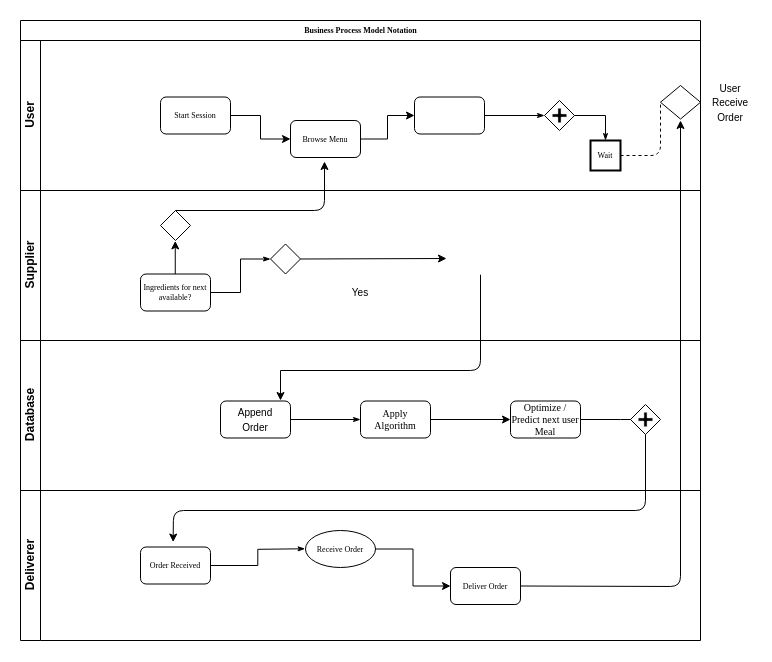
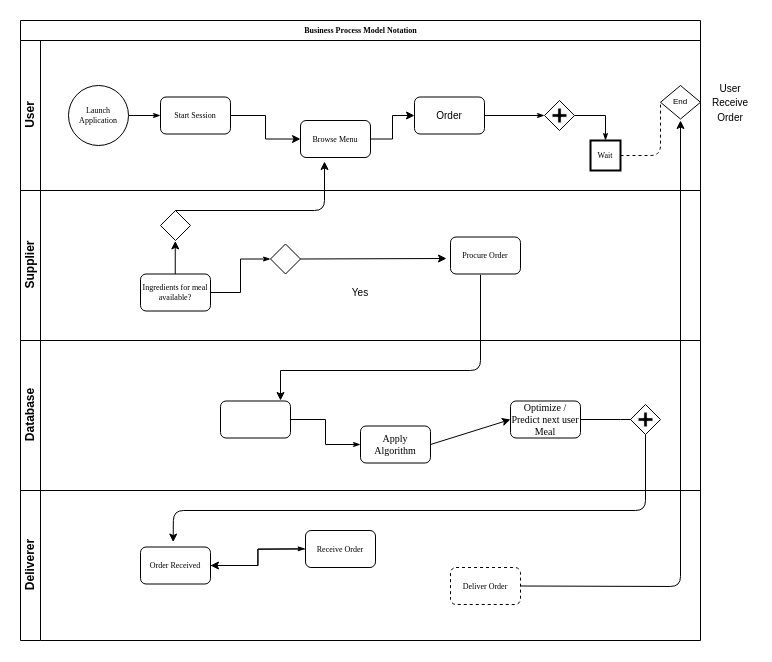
+ <mxCell id="18" value="&lt;font style=&quot;font-size: 8px&quot;&gt;End&lt;/font&gt;" style="text;html=1;strokeColor=none;fillColor=none;align=center;verticalAlign=middle;whiteSpace=wrap;rounded=0;" vertex="1" parent="3"><mxGeometry x="640" y="50.06" width="40" height="20" as="geometry" /></mxCell>
+ <mxCell id="5" value="Launch Application" style="ellipse;whiteSpace=wrap;html=1;rounded=0;shadow=0;labelBackgroundColor=none;strokeWidth=1;fontFamily=Verdana;fontSize=8;align=center;" parent="3" vertex="1"><mxGeometry x="48" y="45" width="60" height="60" as="geometry" /></mxCell>
+ <mxCell id="4" style="edgeStyle=orthogonalEdgeStyle;rounded=0;html=1;labelBackgroundColor=none;startArrow=none;startFill=0;startSize=5;endArrow=classicThin;endFill=1;endSize=5;jettySize=auto;orthogonalLoop=1;strokeWidth=1;fontFamily=Verdana;fontSize=8" parent="3" source="5" target="7" edge="1"><mxGeometry relative="1" as="geometry" /></mxCell>
+ <mxCell id="15" value="&lt;font style=&quot;font-size: 10px&quot;&gt;Order&lt;/font&gt;" style="text;html=1;strokeColor=none;fillColor=none;align=center;verticalAlign=middle;whiteSpace=wrap;rounded=0;" vertex="1" parent="3"><mxGeometry x="409" y="65" width="40" height="20" as="geometry" /></mxCell>
- <mxCell id="9" value="Browse Menu" style="rounded=1;whiteSpace=wrap;html=1;shadow=0;labelBackgroundColor=none;strokeWidth=1;fontFamily=Verdana;fontSize=8;align=center;" parent="3" vertex="1"><mxGeometry x="270" y="80.0" width="70" height="37" as="geometry" /></mxCell>
+ <mxCell id="9" value="Browse Menu" style="rounded=1;whiteSpace=wrap;html=1;shadow=0;labelBackgroundColor=none;strokeWidth=1;fontFamily=Verdana;fontSize=8;align=center;" parent="3" vertex="1"><mxGeometry x="280" y="80.0" width="70" height="37" as="geometry" /></mxCell>
+ <mxCell id="25" value="Procure Order" style="rounded=1;whiteSpace=wrap;html=1;shadow=0;labelBackgroundColor=none;strokeWidth=1;fontFamily=Verdana;fontSize=8;align=center;" vertex="1" parent="19"><mxGeometry x="430" y="46.5" width="70" height="37" as="geometry" /></mxCell>
- <mxCell id="21" value="Ingredients for next available?" style="rounded=1;whiteSpace=wrap;html=1;shadow=0;labelBackgroundColor=none;strokeWidth=1;fontFamily=Verdana;fontSize=8;align=center;" parent="19" vertex="1"><mxGeometry x="120" y="83.5" width="70" height="37" as="geometry" /></mxCell>
+ <mxCell id="21" value="Ingredients for meal available?" style="rounded=1;whiteSpace=wrap;html=1;shadow=0;labelBackgroundColor=none;strokeWidth=1;fontFamily=Verdana;fontSize=8;align=center;" parent="19" vertex="1"><mxGeometry x="120" y="83.5" width="70" height="37" as="geometry" /></mxCell>
- <mxCell id="34" value="&lt;font style=&quot;font-size: 10px&quot;&gt;Append Order&lt;/font&gt;" style="text;html=1;strokeColor=none;fillColor=none;align=center;verticalAlign=middle;whiteSpace=wrap;rounded=0;" vertex="1" parent="29"><mxGeometry x="215" y="69" width="40" height="20" as="geometry" /></mxCell>
- <mxCell id="32" value="&lt;font style=&quot;font-size: 10px&quot;&gt;Apply Algorithm&lt;/font&gt;" style="rounded=1;whiteSpace=wrap;html=1;shadow=0;labelBackgroundColor=none;strokeWidth=1;fontFamily=Verdana;fontSize=8;align=center;" parent="29" vertex="1"><mxGeometry x="340.0" y="60.5" width="70" height="37" as="geometry" /></mxCell>
+ <mxCell id="32" value="&lt;font style=&quot;font-size: 10px&quot;&gt;Apply Algorithm&lt;/font&gt;" style="rounded=1;whiteSpace=wrap;html=1;shadow=0;labelBackgroundColor=none;strokeWidth=1;fontFamily=Verdana;fontSize=8;align=center;" parent="29" vertex="1"><mxGeometry x="340.0" y="85.5" width="70" height="37" as="geometry" /></mxCell>
- <mxCell id="44" value="Receive Order" style="ellipse;whiteSpace=wrap;html=1;shadow=0;labelBackgroundColor=none;strokeWidth=1;fontFamily=Verdana;fontSize=8;align=center;" vertex="1" parent="40"><mxGeometry x="285.0" y="40" width="70" height="37" as="geometry" /></mxCell>
+ <mxCell id="44" value="Receive Order" style="rounded=1;whiteSpace=wrap;html=1;shadow=0;labelBackgroundColor=none;strokeWidth=1;fontFamily=Verdana;fontSize=8;align=center;" vertex="1" parent="40"><mxGeometry x="285.0" y="40" width="70" height="37" as="geometry" /></mxCell>
- <mxCell id="43" value="" style="edgeStyle=orthogonalEdgeStyle;rounded=0;orthogonalLoop=1;jettySize=auto;html=1;" edge="1" parent="40" source="44" target="45"><mxGeometry relative="1" as="geometry" /></mxCell>
+ <mxCell id="43" value="" style="edgeStyle=orthogonalEdgeStyle;rounded=0;orthogonalLoop=1;jettySize=auto;html=1;" edge="1" parent="40" source="44" target="41"><mxGeometry relative="1" as="geometry" /></mxCell>
- <mxCell id="45" value="Deliver Order" style="rounded=1;whiteSpace=wrap;html=1;shadow=0;labelBackgroundColor=none;strokeWidth=1;fontFamily=Verdana;fontSize=8;align=center;" vertex="1" parent="40"><mxGeometry x="430.0" y="77" width="70" height="37" as="geometry" /></mxCell>
+ <mxCell id="45" value="Deliver Order" style="rounded=1;whiteSpace=wrap;html=1;shadow=0;labelBackgroundColor=none;strokeWidth=1;fontFamily=Verdana;fontSize=8;align=center;dashed=1;" vertex="1" parent="40"><mxGeometry x="430.0" y="77" width="70" height="37" as="geometry" /></mxCell>
